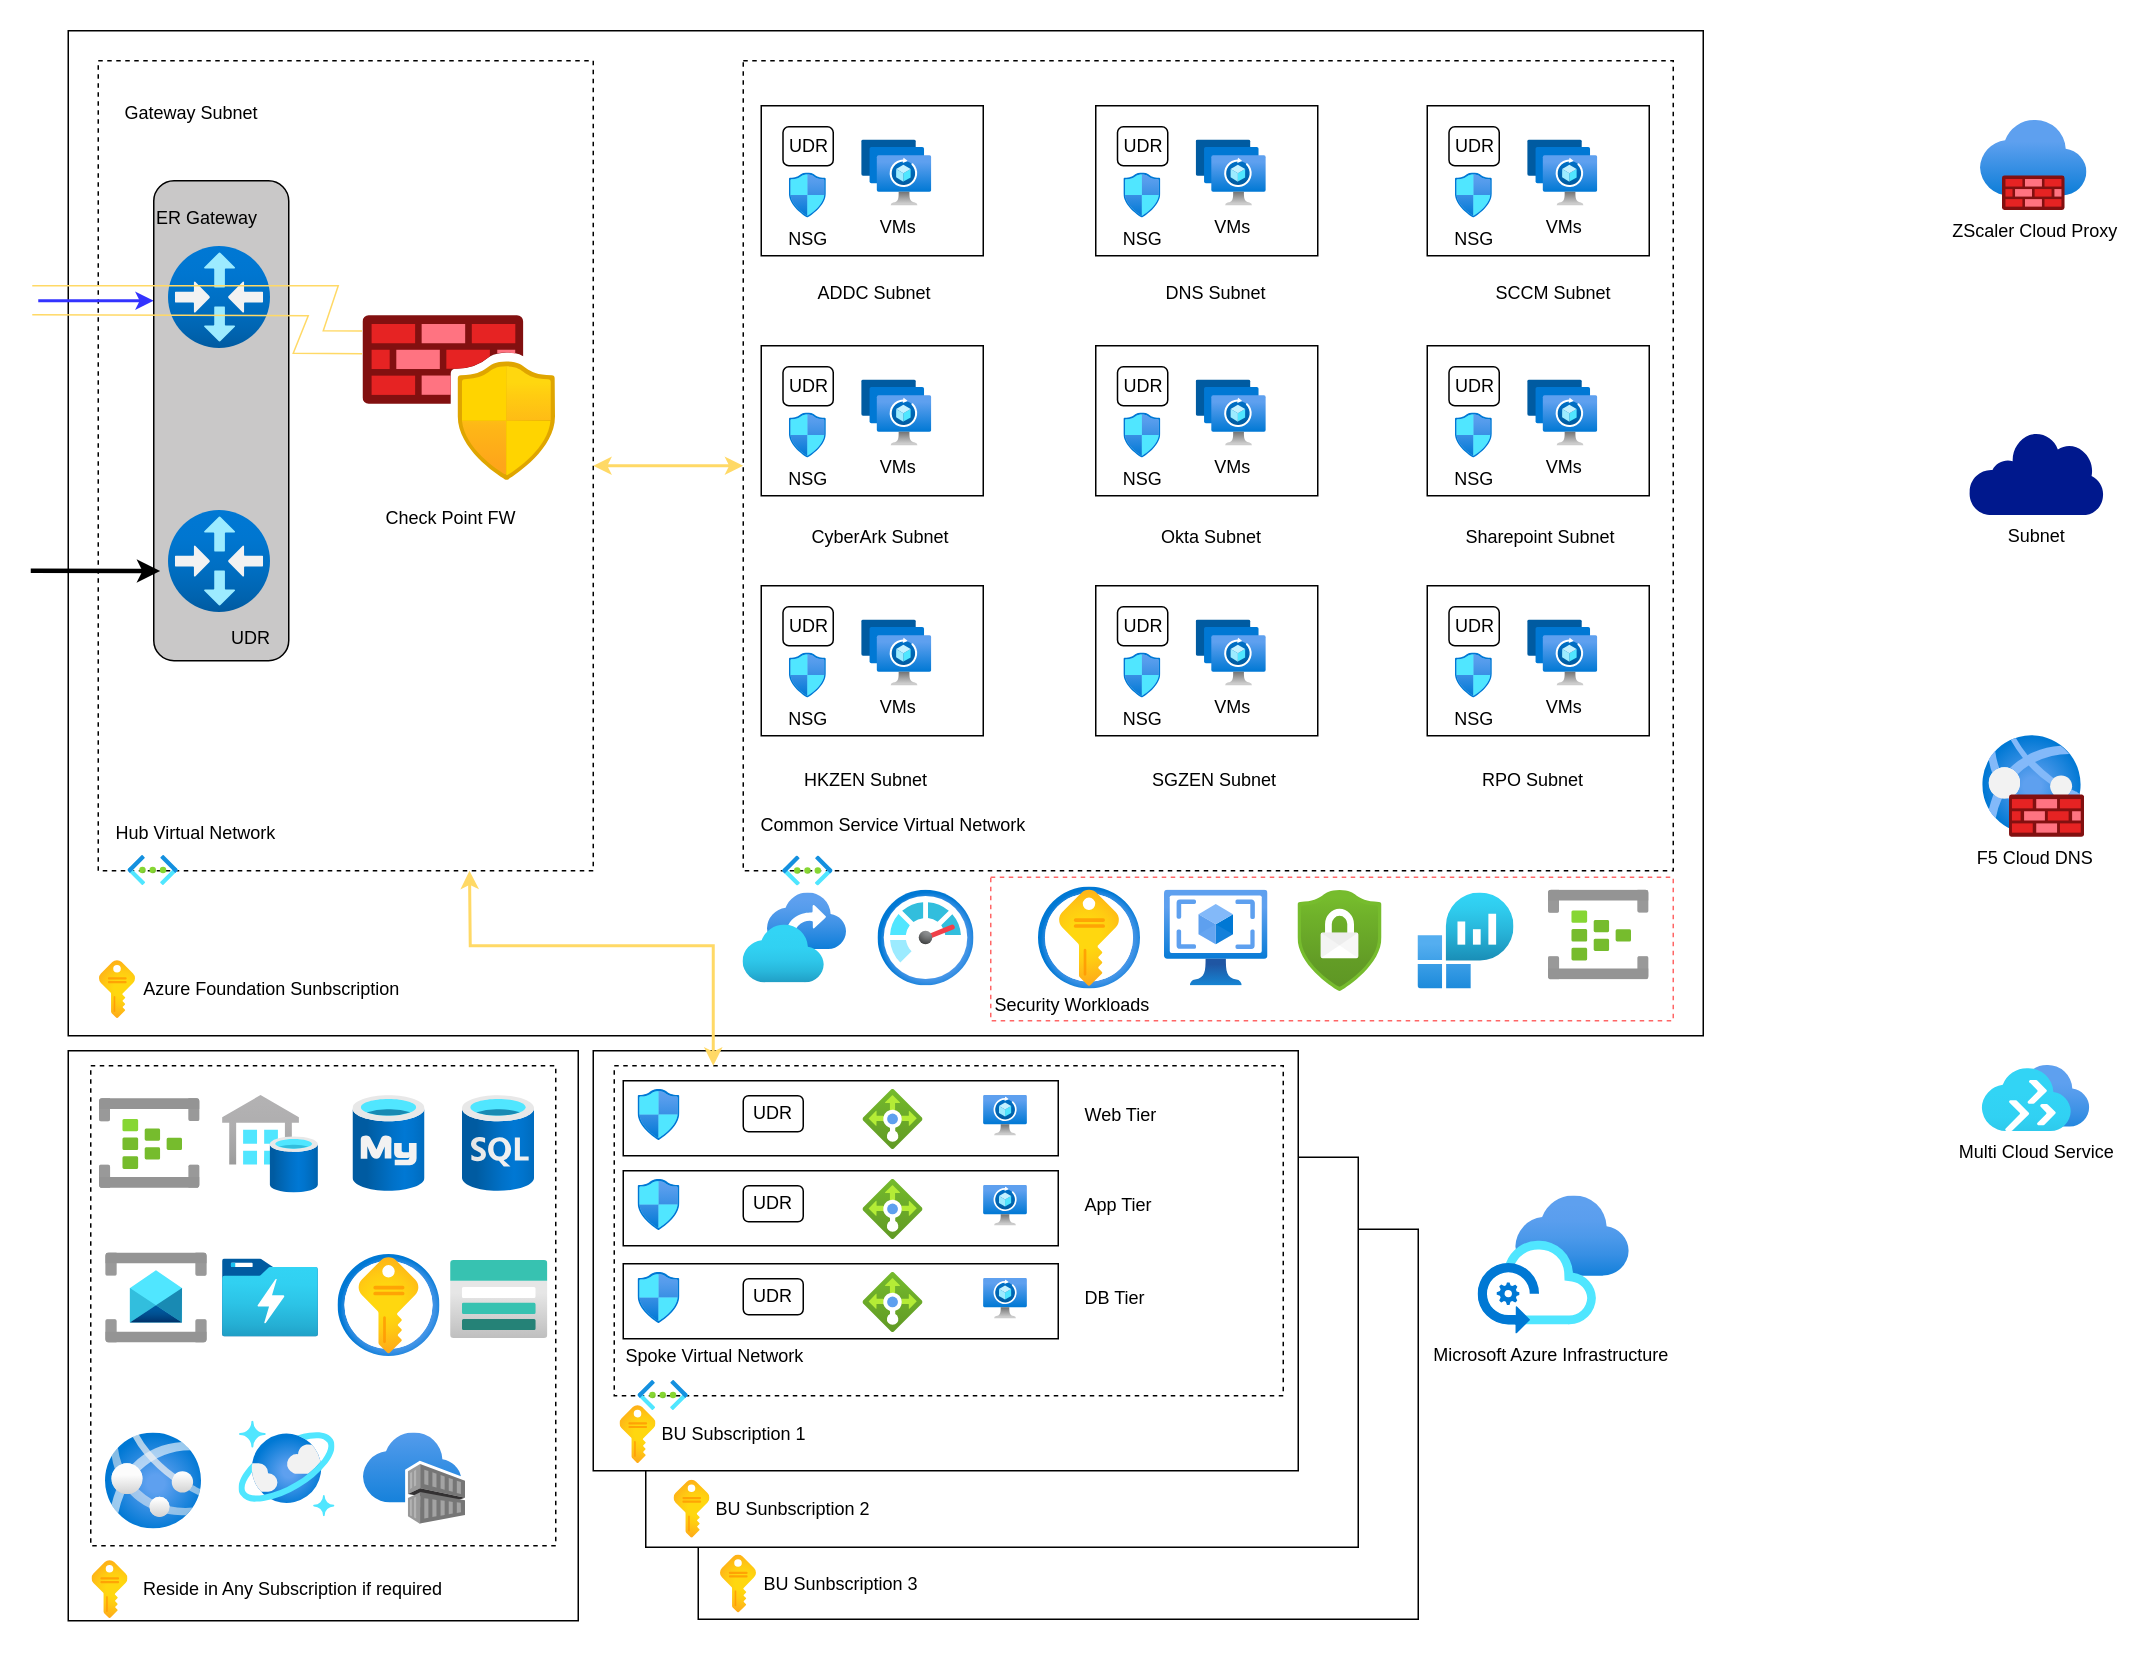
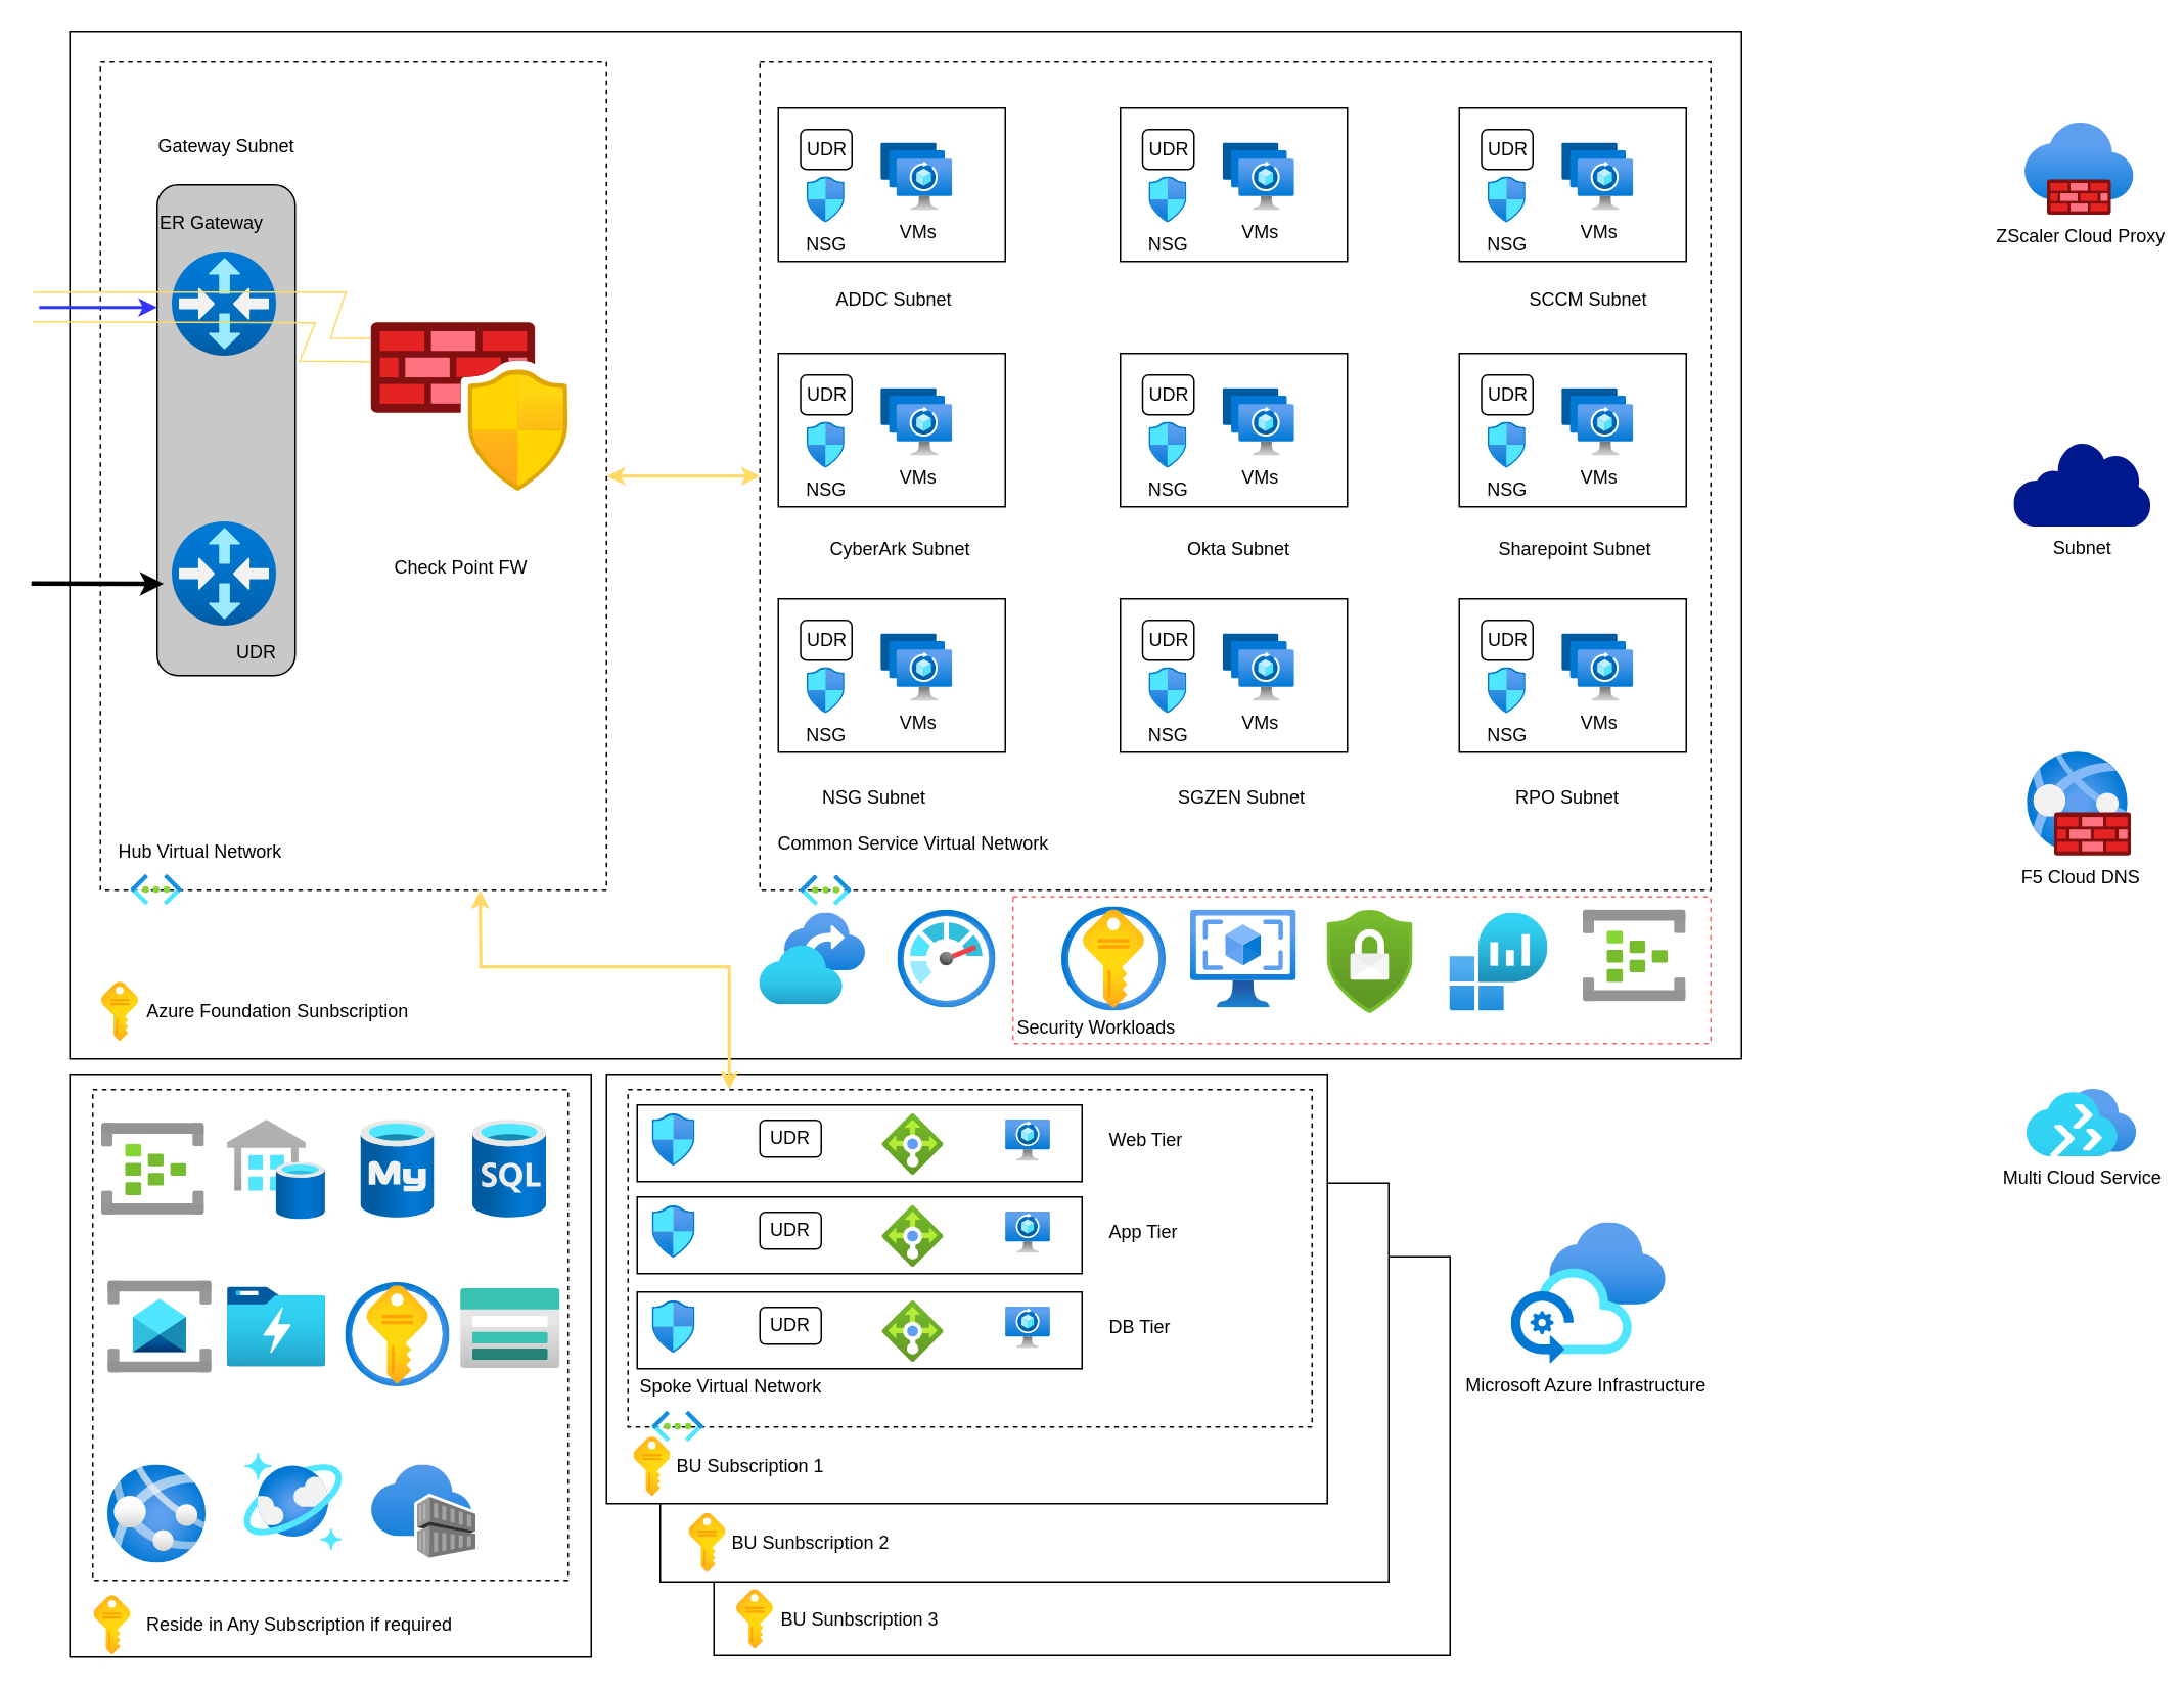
- <mxCell id="32" value="Gateway Subnet" style="text;html=1;strokeColor=none;fillColor=none;align=left;verticalAlign=middle;whiteSpace=wrap;rounded=0;" vertex="1" parent="1"><mxGeometry x="81" y="60" width="101" height="30" as="geometry" /></mxCell>
+ <mxCell id="32" value="Gateway Subnet" style="text;html=1;strokeColor=none;fillColor=none;align=left;verticalAlign=middle;whiteSpace=wrap;rounded=0;" vertex="1" parent="1"><mxGeometry x="101" y="80" width="101" height="30" as="geometry" /></mxCell>
- <mxCell id="131" value="DNS Subnet" style="text;html=1;strokeColor=none;fillColor=none;align=left;verticalAlign=middle;whiteSpace=wrap;rounded=0;" vertex="1" parent="1"><mxGeometry x="775" y="180" width="90" height="30" as="geometry" /></mxCell>
- <mxCell id="33" value="Check Point FW" style="text;html=1;strokeColor=none;fillColor=none;align=left;verticalAlign=middle;whiteSpace=wrap;rounded=0;" vertex="1" parent="1"><mxGeometry x="255.34" y="330" width="101" height="30" as="geometry" /></mxCell>
+ <mxCell id="33" value="Check Point FW" style="text;html=1;strokeColor=none;fillColor=none;align=left;verticalAlign=middle;whiteSpace=wrap;rounded=0;" vertex="1" parent="1"><mxGeometry x="255.34" y="355" width="101" height="30" as="geometry" /></mxCell>
- <mxCell id="136" value="HKZEN Subnet" style="text;html=1;strokeColor=none;fillColor=none;align=left;verticalAlign=middle;whiteSpace=wrap;rounded=0;" vertex="1" parent="1"><mxGeometry x="533.75" y="505" width="95.75" height="30" as="geometry" /></mxCell>
+ <mxCell id="136" value="NSG Subnet" style="text;html=1;strokeColor=none;fillColor=none;align=left;verticalAlign=middle;whiteSpace=wrap;rounded=0;" vertex="1" parent="1"><mxGeometry x="533.75" y="505" width="95.75" height="30" as="geometry" /></mxCell>
